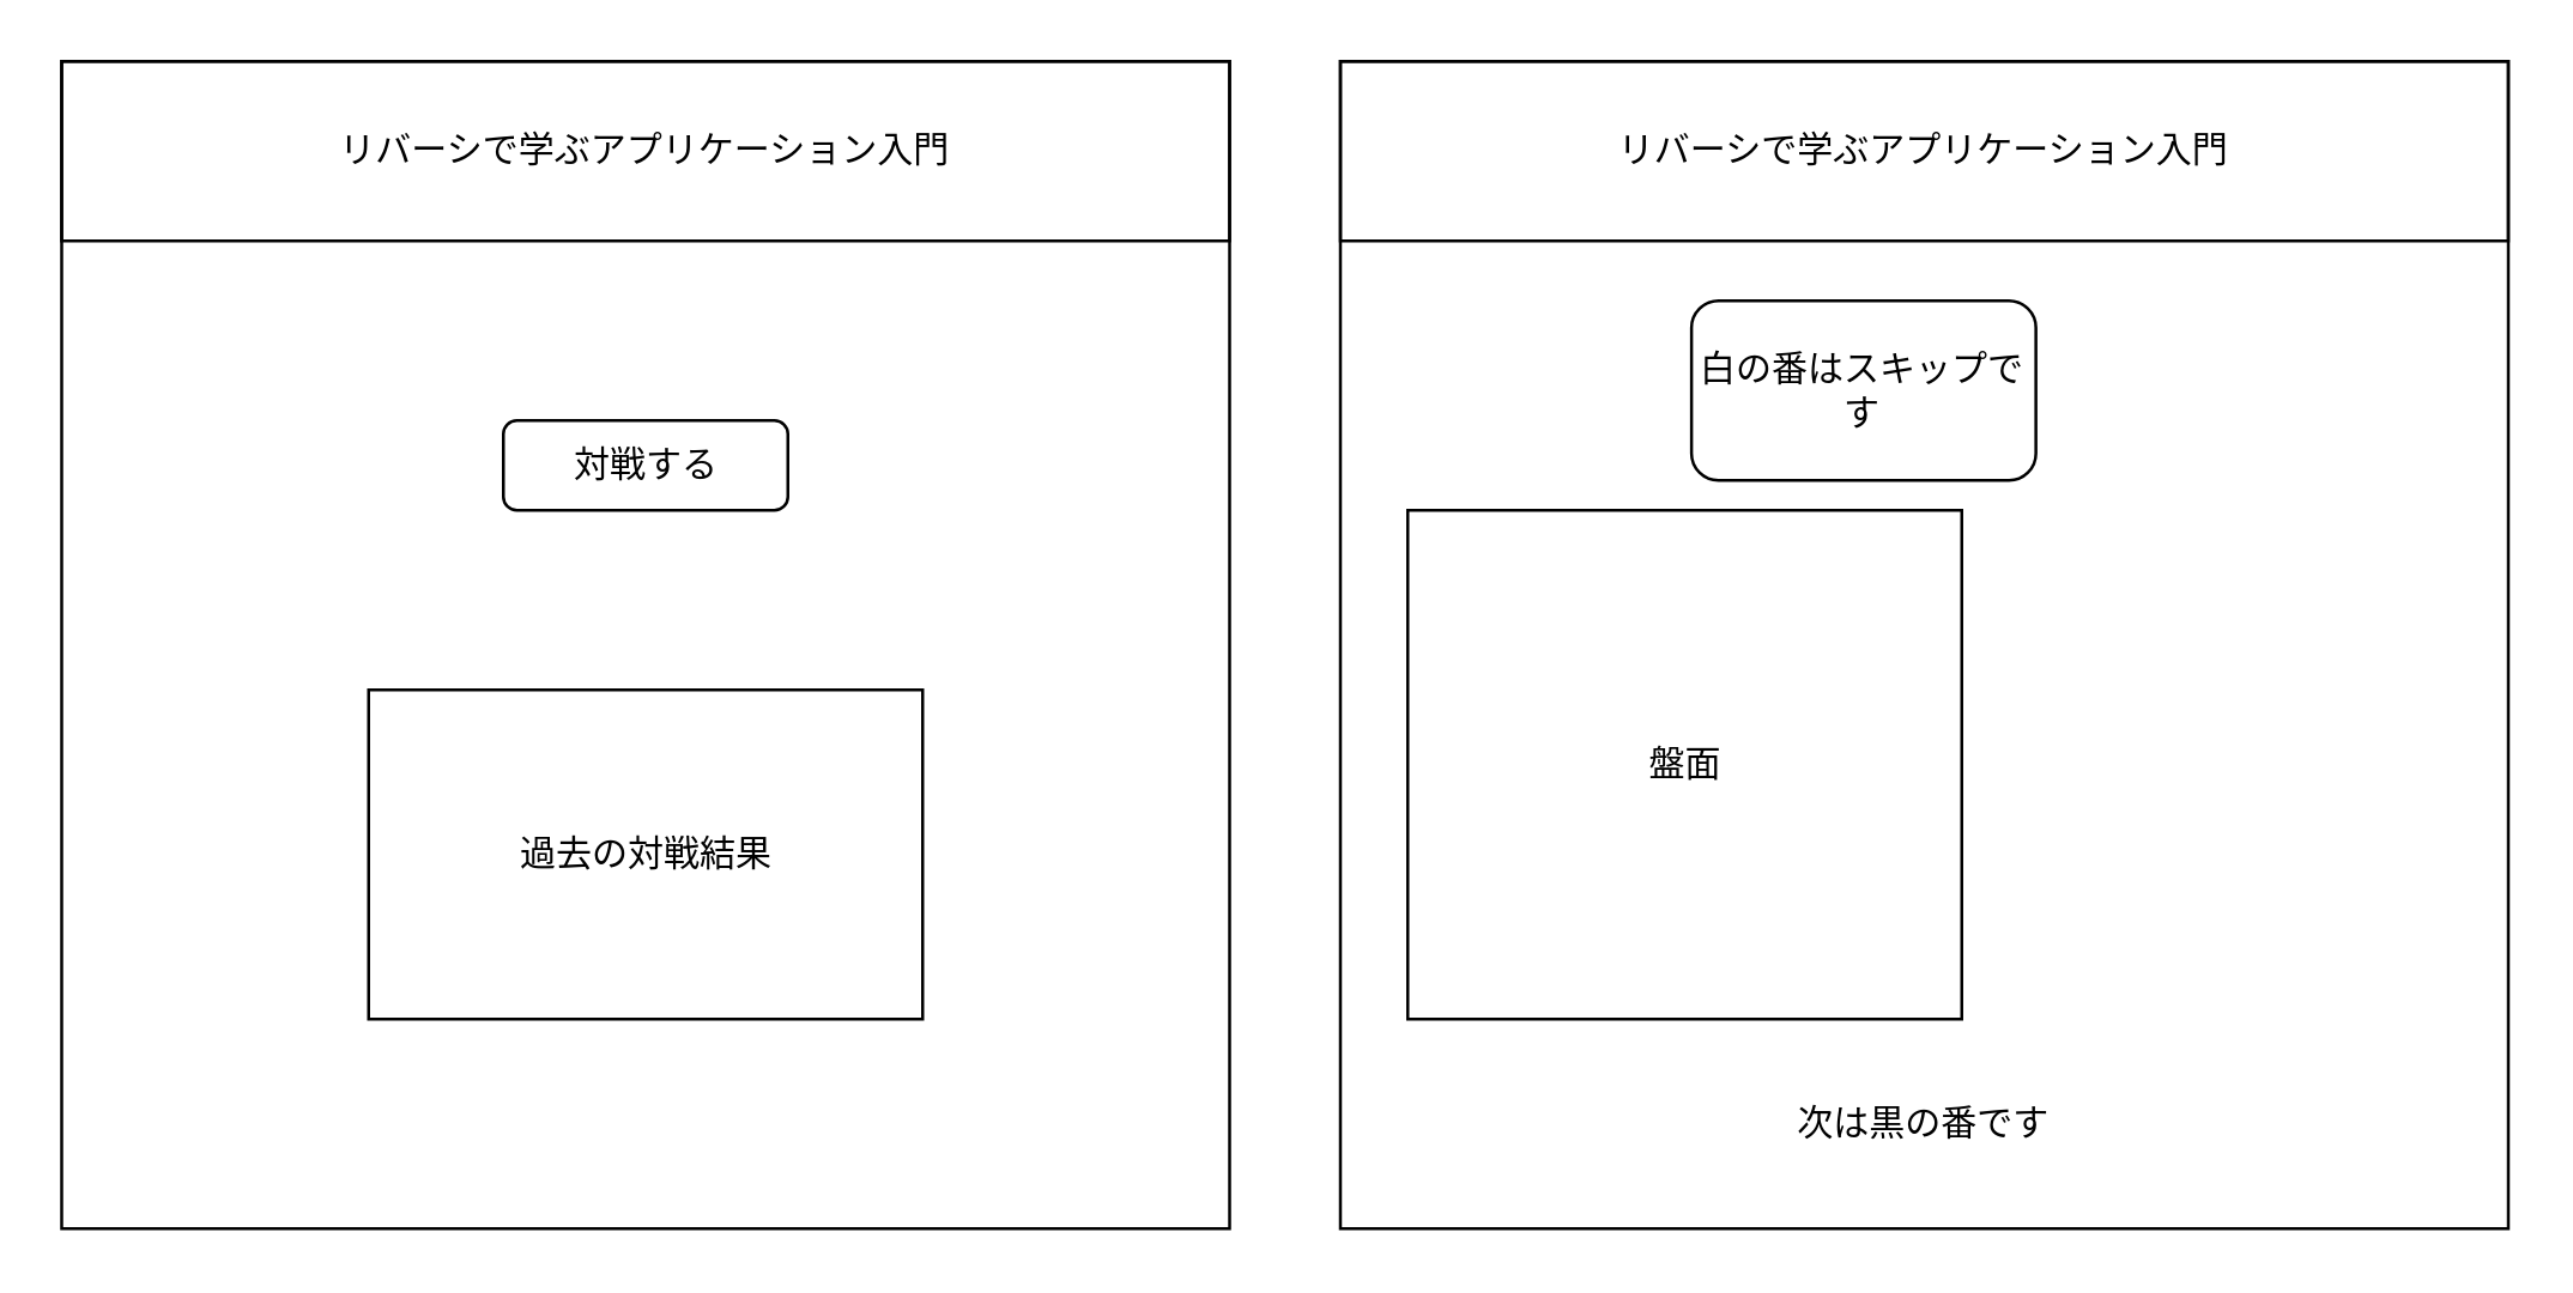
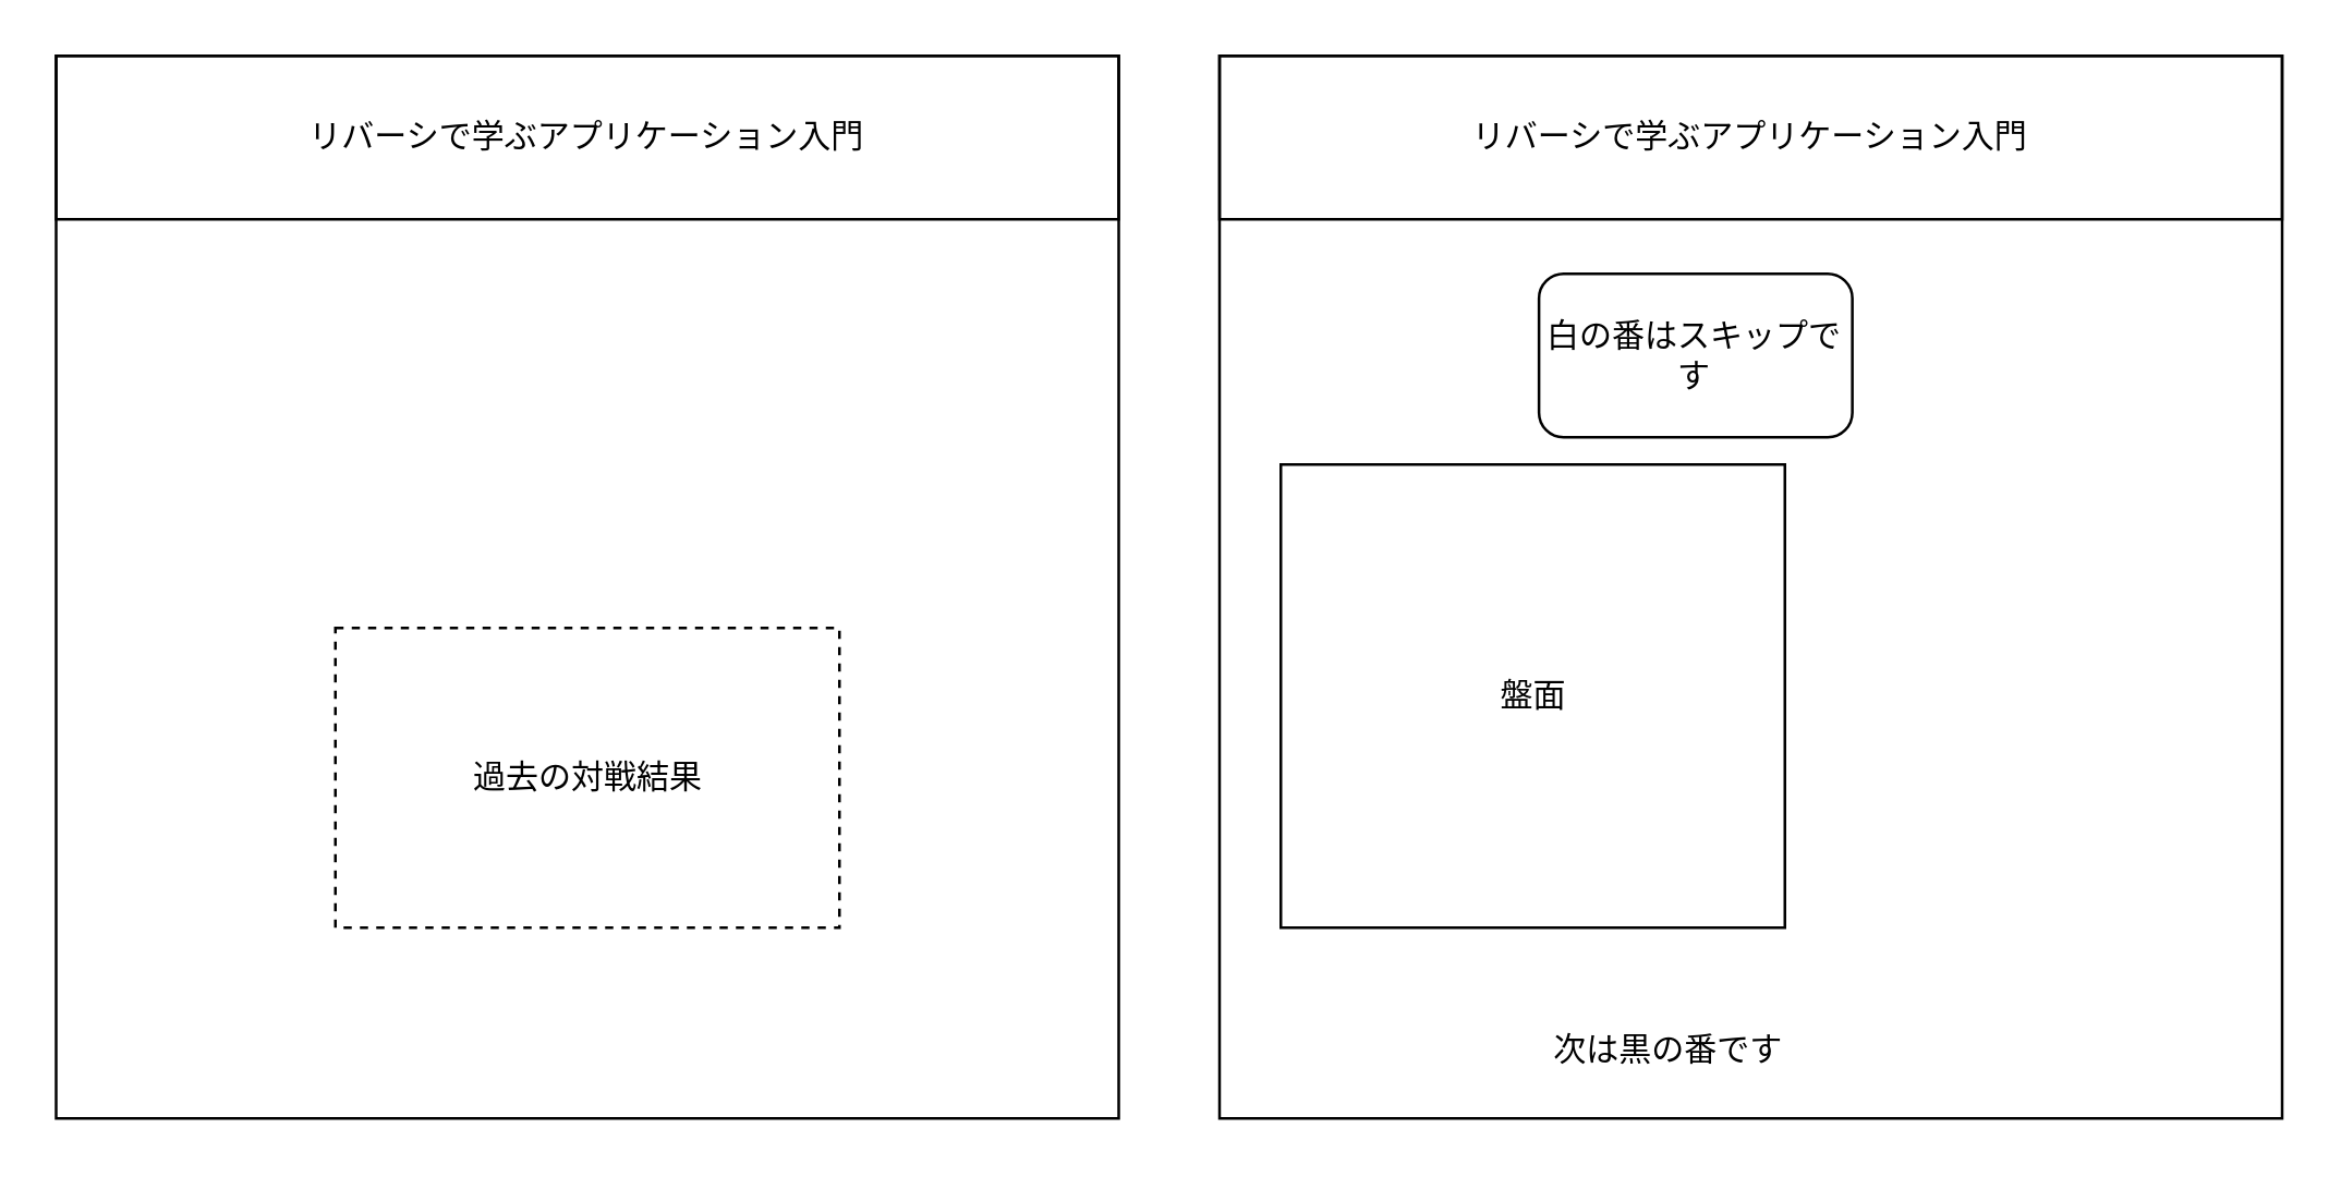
- <mxCell id="4" value="対戦する" style="rounded=1;whiteSpace=wrap;html=1;shadow=0;glass=0;labelBorderColor=none;sketch=0;fillColor=none;" vertex="1" parent="1"><mxGeometry x="167.5" y="140" width="95" height="30" as="geometry" /></mxCell>
- <mxCell id="5" value="過去の対戦結果" style="rounded=0;whiteSpace=wrap;html=1;shadow=0;glass=0;labelBorderColor=none;sketch=0;fillColor=none;" vertex="1" parent="1"><mxGeometry x="122.5" y="230" width="185" height="110" as="geometry" /></mxCell>
+ <mxCell id="5" value="過去の対戦結果" style="rounded=0;whiteSpace=wrap;html=1;shadow=0;glass=0;labelBorderColor=none;sketch=0;fillColor=none;dashed=1;" vertex="1" parent="1"><mxGeometry x="122.5" y="230" width="185" height="110" as="geometry" /></mxCell>
- <mxCell id="10" value="次は黒の番です" style="text;html=1;strokeColor=none;fillColor=none;align=center;verticalAlign=middle;whiteSpace=wrap;rounded=0;shadow=0;glass=0;labelBorderColor=none;sketch=0;" vertex="1" parent="1"><mxGeometry x="588" y="360" width="108" height="30" as="geometry" /></mxCell>
+ <mxCell id="10" value="次は黒の番です" style="text;html=1;strokeColor=none;fillColor=none;align=center;verticalAlign=middle;whiteSpace=wrap;rounded=0;shadow=0;glass=0;labelBorderColor=none;sketch=0;" vertex="1" parent="1"><mxGeometry x="558" y="370" width="108" height="30" as="geometry" /></mxCell>
